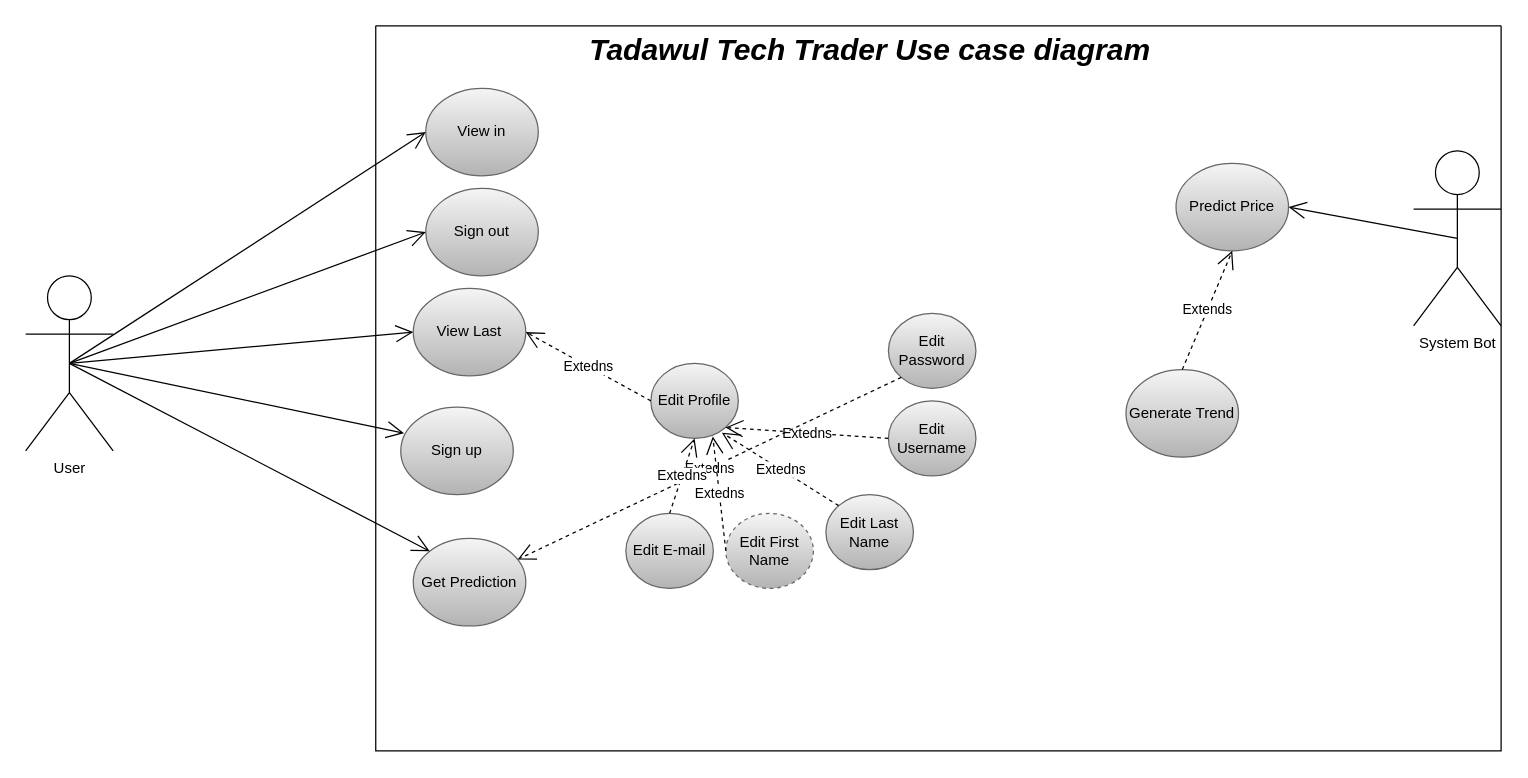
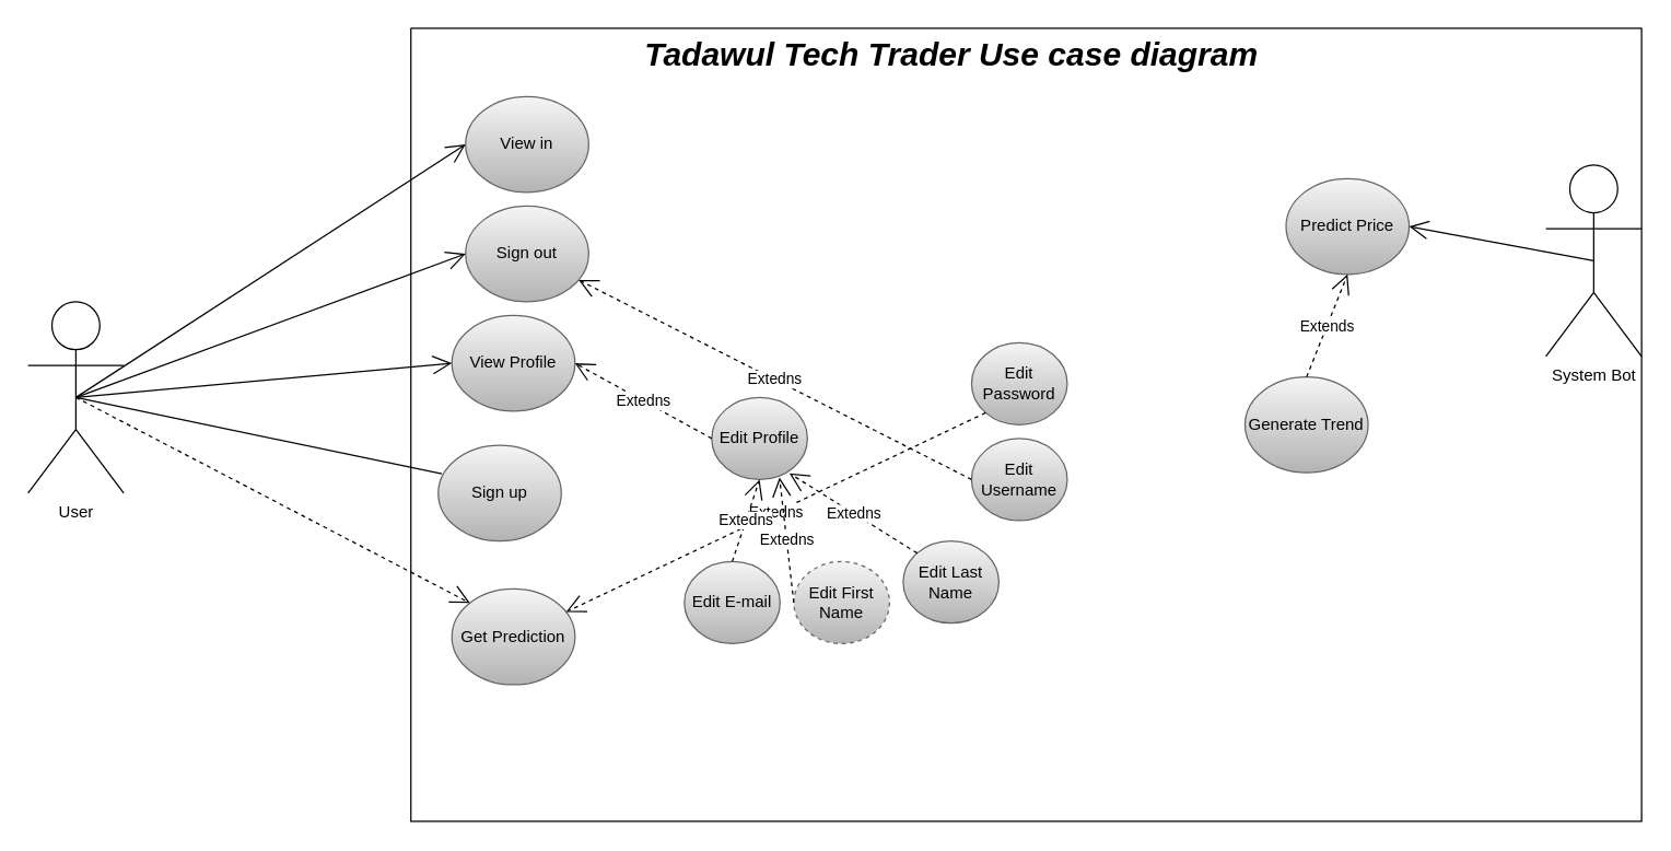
- <mxCell id="10" value="View Last" style="ellipse;whiteSpace=wrap;html=1;fillColor=#f5f5f5;gradientColor=#b3b3b3;strokeColor=#666666;" parent="2" vertex="1"><mxGeometry x="30" y="210" width="90" height="70" as="geometry" /></mxCell>
+ <mxCell id="10" value="View Profile" style="ellipse;whiteSpace=wrap;html=1;fillColor=#f5f5f5;gradientColor=#b3b3b3;strokeColor=#666666;" parent="2" vertex="1"><mxGeometry x="30" y="210" width="90" height="70" as="geometry" /></mxCell>
- <mxCell id="4" value="Generate Trend" style="ellipse;whiteSpace=wrap;html=1;fillColor=#f5f5f5;gradientColor=#b3b3b3;strokeColor=#666666;" parent="2" vertex="1"><mxGeometry x="600" y="275" width="90" height="70" as="geometry" /></mxCell>
+ <mxCell id="4" value="Generate Trend" style="ellipse;whiteSpace=wrap;html=1;fillColor=#f5f5f5;gradientColor=#b3b3b3;strokeColor=#666666;" parent="2" vertex="1"><mxGeometry x="610" y="255" width="90" height="70" as="geometry" /></mxCell>
- <mxCell id="28" value="" style="endArrow=open;endFill=1;endSize=12;html=1;rounded=0;exitX=0.5;exitY=0.5;exitDx=0;exitDy=0;exitPerimeter=0;entryX=0.029;entryY=0.298;entryDx=0;entryDy=0;entryPerimeter=0;" parent="2" source="26" target="17" edge="1"><mxGeometry width="160" relative="1" as="geometry"><mxPoint x="-120" y="611.5" as="sourcePoint" /><mxPoint x="29" y="578.5" as="targetPoint" /></mxGeometry></mxCell>
+ <mxCell id="28" value="" style="endArrow=none;endFill=1;endSize=12;html=1;rounded=0;exitX=0.5;exitY=0.5;exitDx=0;exitDy=0;exitPerimeter=0;entryX=0.029;entryY=0.298;entryDx=0;entryDy=0;entryPerimeter=0;" parent="2" source="26" target="17" edge="1"><mxGeometry width="160" relative="1" as="geometry"><mxPoint x="-120" y="611.5" as="sourcePoint" /><mxPoint x="29" y="578.5" as="targetPoint" /></mxGeometry></mxCell>
- <mxCell id="20" value="Extedns" style="endArrow=open;endSize=12;dashed=1;html=1;rounded=0;entryX=1;entryY=1;entryDx=0;entryDy=0;exitX=0;exitY=0.5;exitDx=0;exitDy=0;" parent="2" source="19" target="14" edge="1"><mxGeometry width="160" relative="1" as="geometry"><mxPoint x="410" y="384.68" as="sourcePoint" /><mxPoint x="570" y="384.68" as="targetPoint" /></mxGeometry></mxCell>
+ <mxCell id="20" value="Extedns" style="endArrow=open;endSize=12;dashed=1;html=1;rounded=0;exitX=0;exitY=0.5;exitDx=0;exitDy=0;" parent="2" source="19" target="12" edge="1"><mxGeometry width="160" relative="1" as="geometry"><mxPoint x="410" y="384.68" as="sourcePoint" /><mxPoint x="570" y="384.68" as="targetPoint" /></mxGeometry></mxCell>
- <mxCell id="29" value="" style="endArrow=open;endFill=1;endSize=12;html=1;rounded=0;exitX=0.5;exitY=0.5;exitDx=0;exitDy=0;exitPerimeter=0;entryX=0;entryY=0;entryDx=0;entryDy=0;" parent="2" source="26" target="18" edge="1"><mxGeometry width="160" relative="1" as="geometry"><mxPoint x="-205" y="270" as="sourcePoint" /><mxPoint x="105" y="655" as="targetPoint" /></mxGeometry></mxCell>
+ <mxCell id="29" value="" style="endArrow=open;endFill=1;endSize=12;html=1;rounded=0;exitX=0.5;exitY=0.5;exitDx=0;exitDy=0;exitPerimeter=0;entryX=0;entryY=0;entryDx=0;entryDy=0;dashed=1;" parent="2" source="26" target="18" edge="1"><mxGeometry width="160" relative="1" as="geometry"><mxPoint x="-205" y="270" as="sourcePoint" /><mxPoint x="105" y="655" as="targetPoint" /></mxGeometry></mxCell>
